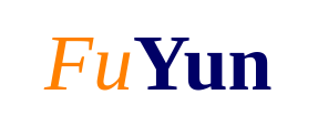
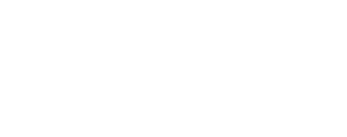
- <mxCell id="2" value="&lt;font style=&quot;font-size: 96px;&quot;&gt;&lt;font face=&quot;Times New Roman&quot; color=&quot;#ff8000&quot;&gt;&lt;i style=&quot;&quot;&gt;Fu&lt;/i&gt;&lt;/font&gt;&lt;b style=&quot;&quot;&gt;&lt;font face=&quot;Times New Roman&quot; color=&quot;#000066&quot;&gt;Yun&lt;/font&gt;&lt;/b&gt;&lt;/font&gt;" style="text;html=1;strokeColor=none;fillColor=none;align=center;verticalAlign=middle;whiteSpace=wrap;rounded=0;" vertex="1" parent="1"><mxGeometry x="20" y="20" width="340" height="110" as="geometry" /></mxCell>
